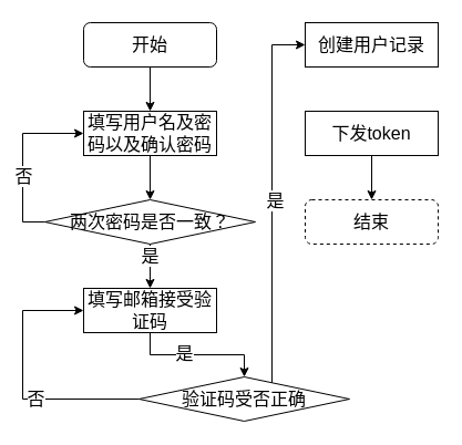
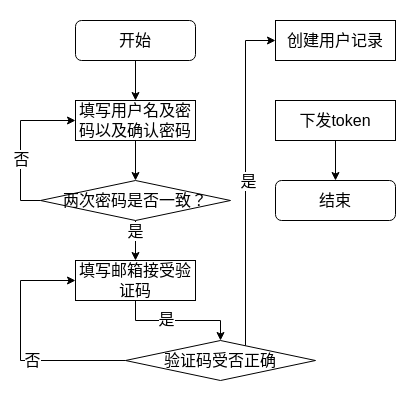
- <mxCell id="22" value="结束" style="rounded=1;whiteSpace=wrap;html=1;fontSize=16;dashed=1;" vertex="1" parent="1"><mxGeometry x="275" y="180" width="120" height="40" as="geometry" /></mxCell>
+ <mxCell id="22" value="结束" style="rounded=1;whiteSpace=wrap;html=1;fontSize=16;" vertex="1" parent="1"><mxGeometry x="275" y="180" width="120" height="40" as="geometry" /></mxCell>
